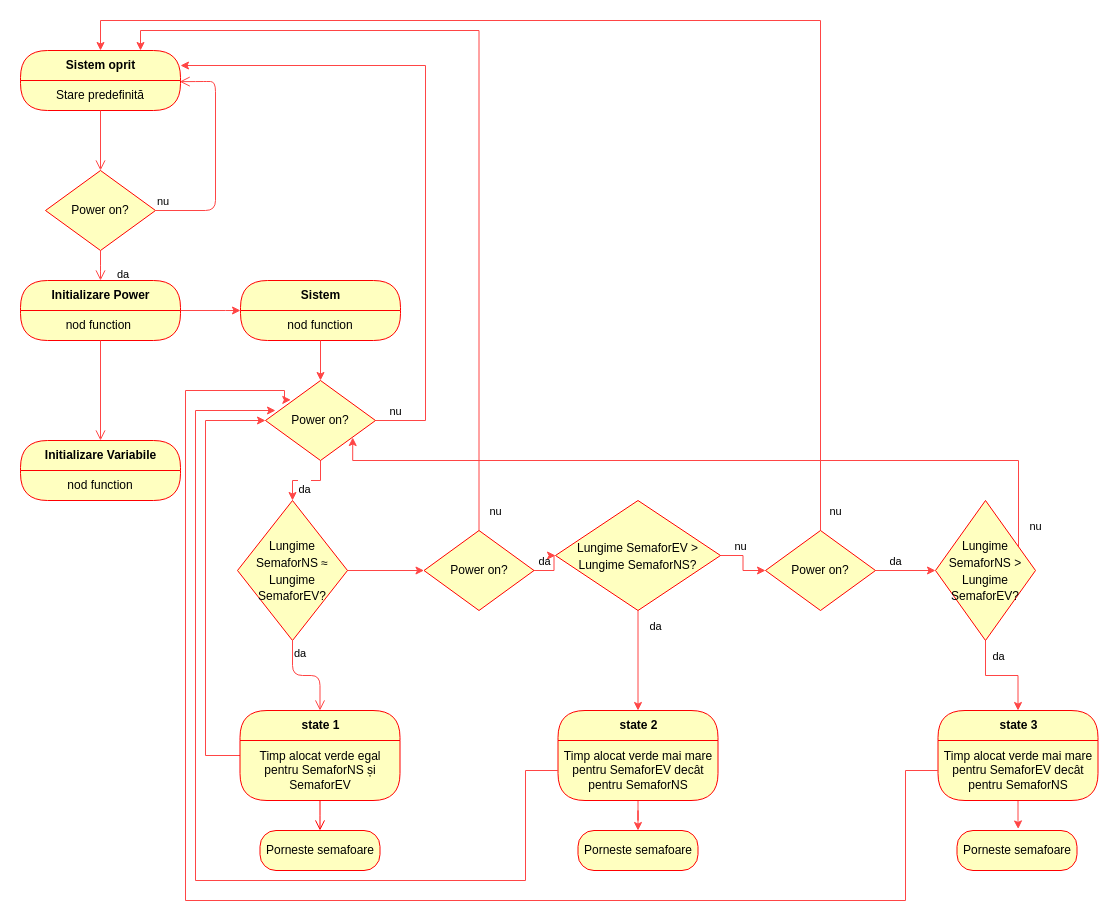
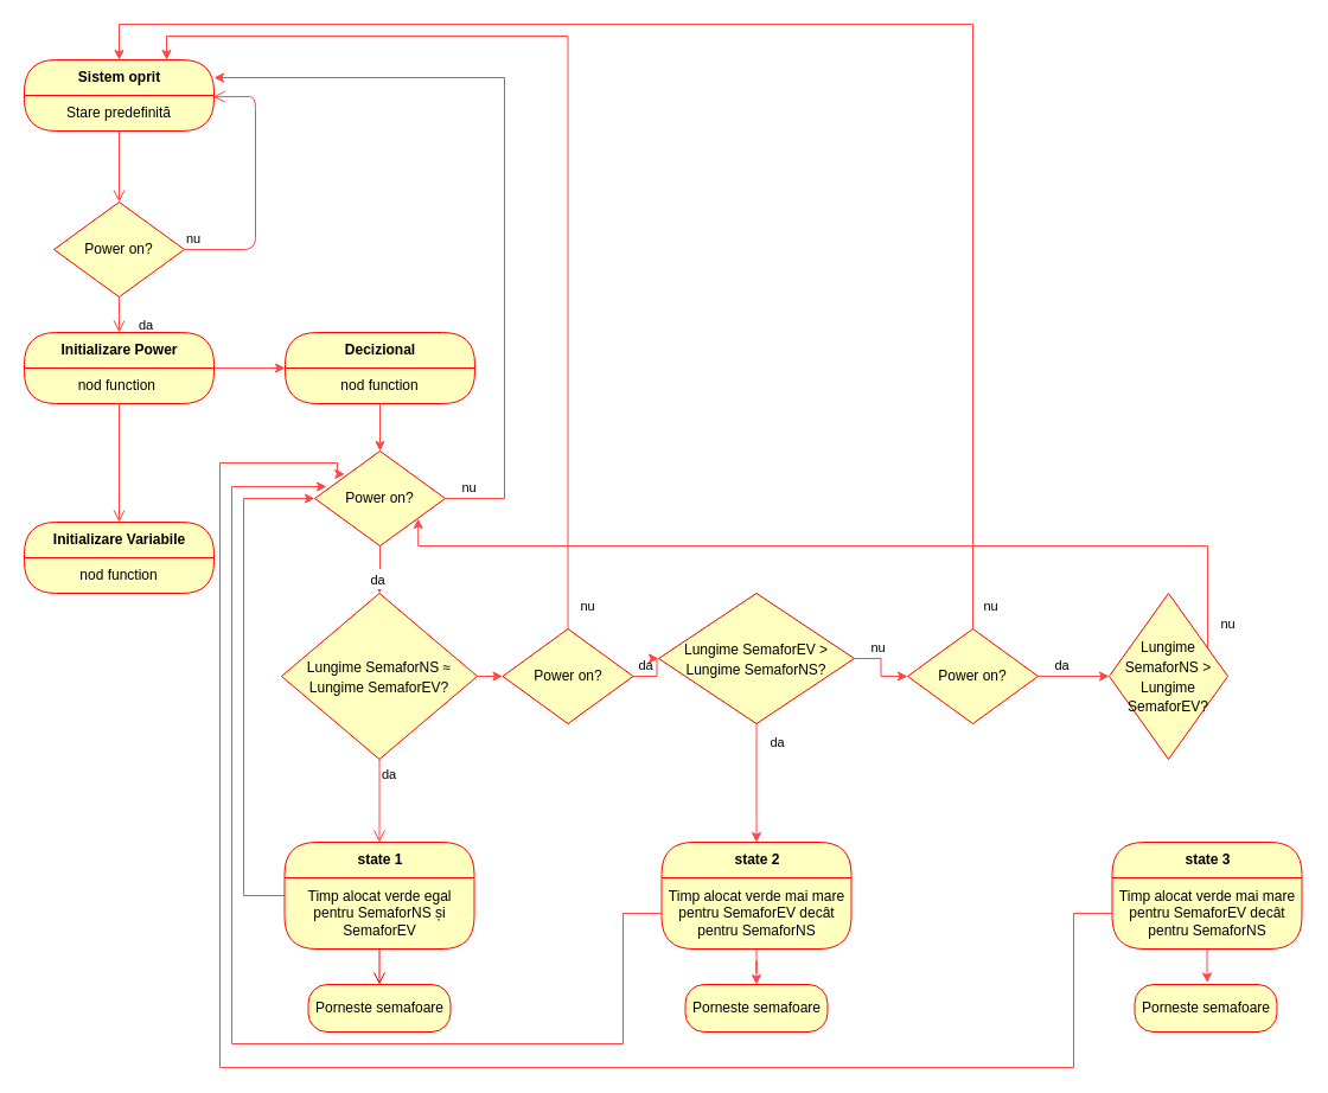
- <mxCell id="11" value="Sistem" style="swimlane;html=1;fontStyle=1;align=center;verticalAlign=middle;childLayout=stackLayout;horizontal=1;startSize=30;horizontalStack=0;resizeParent=0;resizeLast=1;container=0;fontColor=#000000;collapsible=0;rounded=1;arcSize=30;strokeColor=#ff0000;fillColor=#ffffc0;swimlaneFillColor=#ffffc0;" parent="1" vertex="1"><mxGeometry x="240" y="280" width="160" height="60" as="geometry" /></mxCell>
+ <mxCell id="11" value="Decizional" style="swimlane;html=1;fontStyle=1;align=center;verticalAlign=middle;childLayout=stackLayout;horizontal=1;startSize=30;horizontalStack=0;resizeParent=0;resizeLast=1;container=0;fontColor=#000000;collapsible=0;rounded=1;arcSize=30;strokeColor=#ff0000;fillColor=#ffffc0;swimlaneFillColor=#ffffc0;" parent="1" vertex="1"><mxGeometry x="240" y="280" width="160" height="60" as="geometry" /></mxCell>
- <mxCell id="14" value="&lt;font style=&quot;font-size: 12px&quot;&gt;Lungime SemaforNS&amp;nbsp;≈ Lungime SemaforEV?&lt;/font&gt;" style="rhombus;whiteSpace=wrap;html=1;fillColor=#ffffc0;strokeColor=#ff0000;fontSize=14;" parent="1" vertex="1"><mxGeometry x="237" y="500" width="110" height="140" as="geometry" /></mxCell>
+ <mxCell id="14" value="&lt;font style=&quot;font-size: 12px&quot;&gt;Lungime SemaforNS&amp;nbsp;≈ Lungime SemaforEV?&lt;/font&gt;" style="rhombus;whiteSpace=wrap;html=1;fillColor=#ffffc0;strokeColor=#ff0000;fontSize=14;" parent="1" vertex="1"><mxGeometry x="237" y="500" width="165" height="140" as="geometry" /></mxCell>
- <mxCell id="27" value="&lt;font style=&quot;font-size: 11px&quot;&gt;da&lt;/font&gt;" style="edgeStyle=orthogonalEdgeStyle;rounded=0;orthogonalLoop=1;jettySize=auto;html=1;labelBackgroundColor=none;strokeColor=#FF4545;fontSize=14;" parent="1" source="29" target="41" edge="1"><mxGeometry x="-0.714" y="13" relative="1" as="geometry"><mxPoint as="offset" /></mxGeometry></mxCell>
